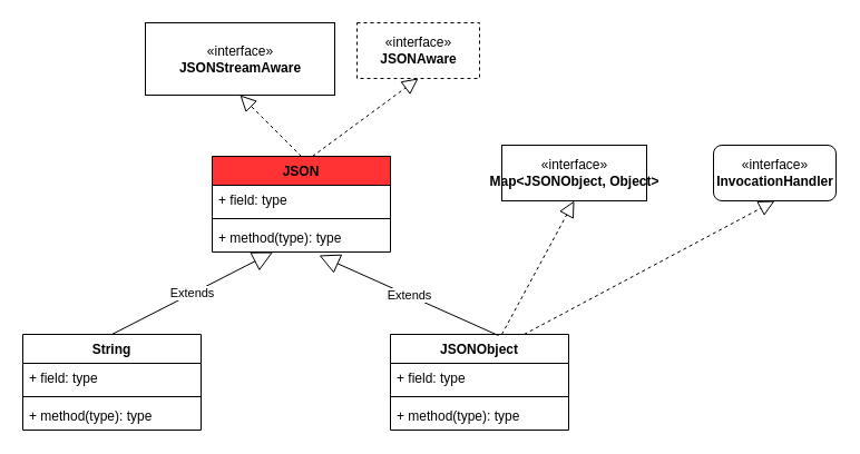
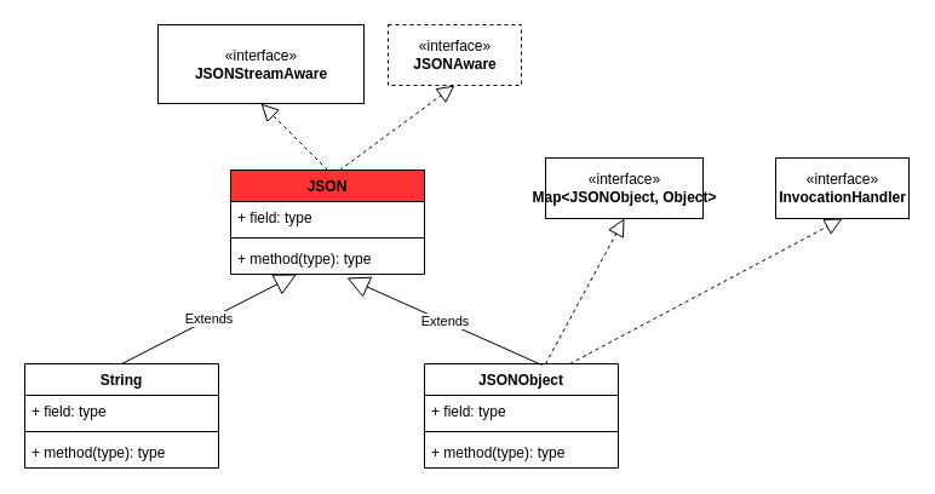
- <mxCell id="23" value="«interface»&lt;br&gt;&lt;b&gt;InvocationHandler&lt;/b&gt;" style="html=1;fillColor=#FFFFFF;rounded=1;" vertex="1" parent="1"><mxGeometry x="640" y="130" width="110" height="50" as="geometry" /></mxCell>
+ <mxCell id="23" value="«interface»&lt;br&gt;&lt;b&gt;InvocationHandler&lt;/b&gt;" style="html=1;fillColor=#FFFFFF;" vertex="1" parent="1"><mxGeometry x="640" y="130" width="110" height="50" as="geometry" /></mxCell>
